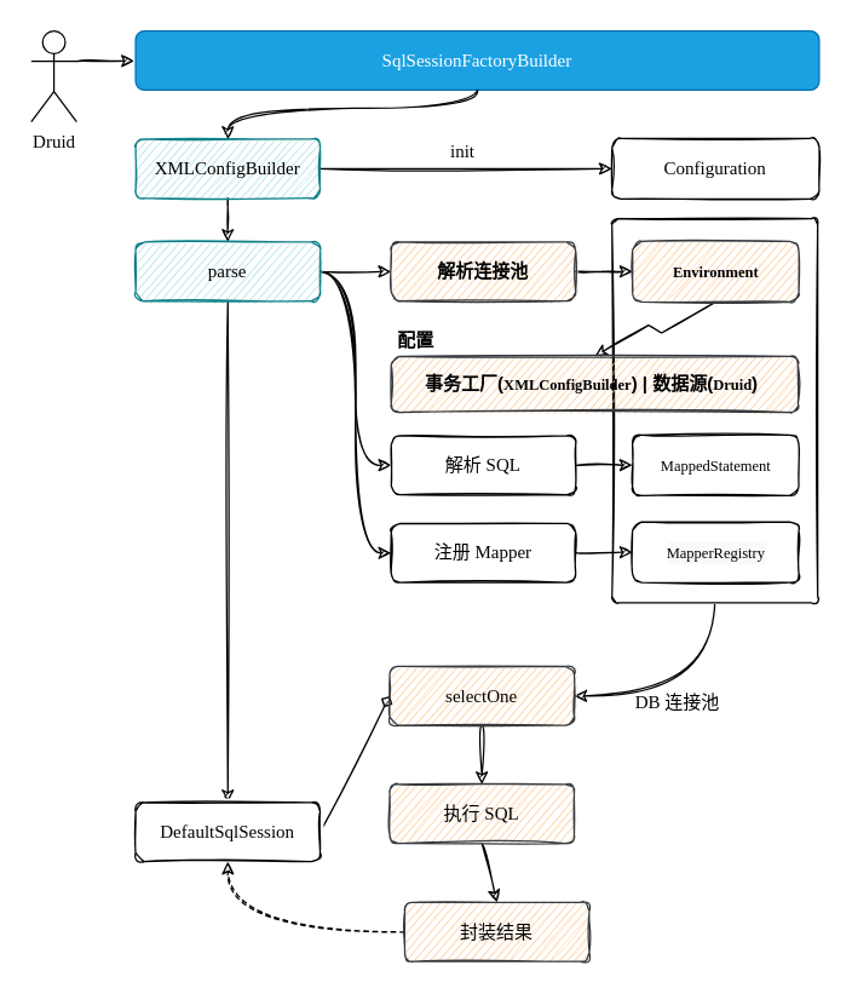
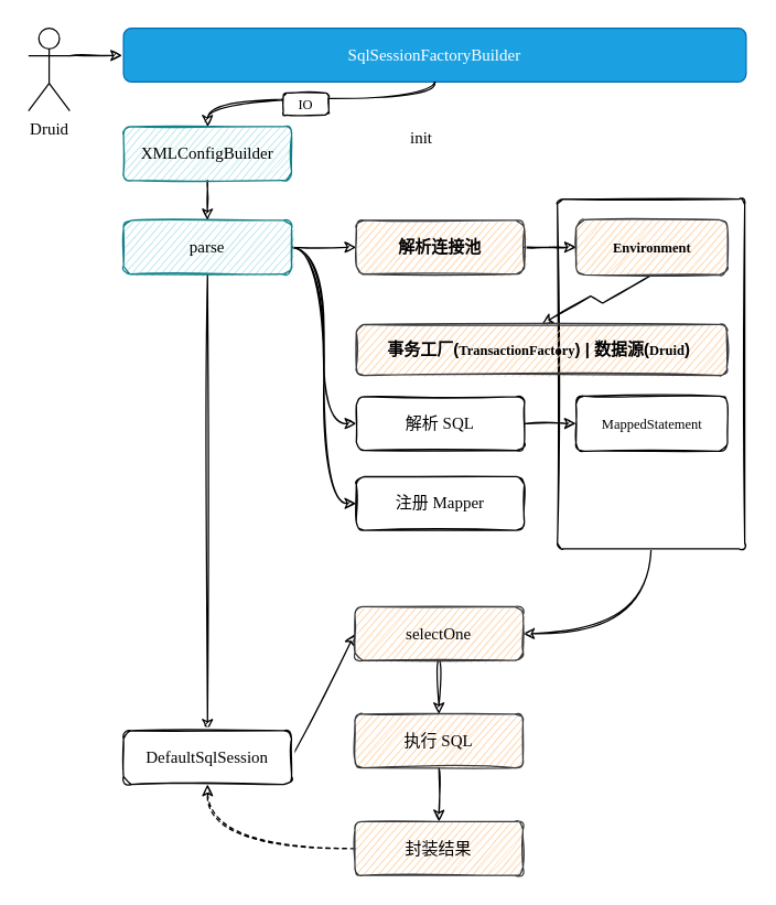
+ <mxCell id="7" value="IO" style="rounded=1;whiteSpace=wrap;html=1;shadow=0;labelBackgroundColor=none;sketch=1;fillStyle=auto;fontFamily=Comic Sans MS;fontSize=10;" vertex="1" parent="1"><mxGeometry x="205" y="67" width="33" height="16" as="geometry" /></mxCell>
- <mxCell id="3" style="edgeStyle=orthogonalEdgeStyle;rounded=0;orthogonalLoop=1;jettySize=auto;html=1;exitX=1;exitY=0.5;exitDx=0;exitDy=0;entryX=0;entryY=0.5;entryDx=0;entryDy=0;sketch=1;" edge="1" parent="1" source="5" target="8"><mxGeometry relative="1" as="geometry" /></mxCell>
- <mxCell id="8" value="Configuration" style="rounded=1;whiteSpace=wrap;html=1;shadow=0;sketch=1;fontFamily=Comic Sans MS;fillStyle=auto;" vertex="1" parent="1"><mxGeometry x="404" y="91" width="137" height="40" as="geometry" /></mxCell>
- <mxCell id="28" value="&lt;b&gt;配置&lt;/b&gt;" style="text;html=1;align=center;verticalAlign=middle;resizable=0;points=[];autosize=1;" vertex="1" parent="1"><mxGeometry x="257" y="216" width="34" height="18" as="geometry" /></mxCell>
- <mxCell id="27" value="事务工厂(&lt;font face=&quot;Comic Sans MS&quot; style=&quot;font-size: 10px&quot;&gt;XMLConfigBuilder&lt;/font&gt;) | 数据源(&lt;font face=&quot;Comic Sans MS&quot; style=&quot;font-size: 10px&quot;&gt;Druid&lt;/font&gt;)&amp;nbsp;" style="rounded=1;whiteSpace=wrap;html=1;fillColor=#ffcc99;strokeColor=#36393d;sketch=1;fontStyle=1" vertex="1" parent="1"><mxGeometry x="258" y="235" width="269" height="37" as="geometry" /></mxCell>
+ <mxCell id="27" value="事务工厂(&lt;font face=&quot;Comic Sans MS&quot; style=&quot;font-size: 10px&quot;&gt;TransactionFactory&lt;/font&gt;) | 数据源(&lt;font face=&quot;Comic Sans MS&quot; style=&quot;font-size: 10px&quot;&gt;Druid&lt;/font&gt;)&amp;nbsp;" style="rounded=1;whiteSpace=wrap;html=1;fillColor=#ffcc99;strokeColor=#36393d;sketch=1;fontStyle=1" vertex="1" parent="1"><mxGeometry x="258" y="235" width="269" height="37" as="geometry" /></mxCell>
- <mxCell id="12" value="&lt;pre style=&quot;background-color: rgb(255 , 255 , 255)&quot;&gt;&lt;pre style=&quot;background-color: rgb(248 , 249 , 250)&quot;&gt;&lt;font face=&quot;Comic Sans MS&quot; style=&quot;font-size: 10px&quot;&gt;MapperRegistry&lt;/font&gt;&lt;/pre&gt;&lt;/pre&gt;" style="rounded=1;whiteSpace=wrap;html=1;shadow=0;sketch=1;fontFamily=Comic Sans MS;fillStyle=auto;" vertex="1" parent="1"><mxGeometry x="417.5" y="344.5" width="110" height="40" as="geometry" /></mxCell>
- <mxCell id="25" style="rounded=0;sketch=1;orthogonalLoop=1;jettySize=auto;html=1;exitX=1;exitY=0.5;exitDx=0;exitDy=0;entryX=0;entryY=0.5;entryDx=0;entryDy=0;" edge="1" parent="1" source="26" target="12"><mxGeometry relative="1" as="geometry" /></mxCell>
- <mxCell id="33" value="&lt;font face=&quot;Comic Sans MS&quot;&gt;DB 连接池&lt;/font&gt;" style="text;html=1;align=center;verticalAlign=middle;resizable=0;points=[];autosize=1;" vertex="1" parent="1"><mxGeometry x="414" y="454" width="66" height="19" as="geometry" /></mxCell>
- <mxCell id="29" style="edgeStyle=none;rounded=0;sketch=1;orthogonalLoop=1;jettySize=auto;html=1;exitX=1;exitY=0.5;exitDx=0;exitDy=0;entryX=0;entryY=0.5;entryDx=0;entryDy=0;endArrow=diamond;" edge="1" parent="1" source="30" target="32"><mxGeometry relative="1" as="geometry" /></mxCell>
+ <mxCell id="29" style="edgeStyle=none;rounded=0;sketch=1;orthogonalLoop=1;jettySize=auto;html=1;exitX=1;exitY=0.5;exitDx=0;exitDy=0;entryX=0;entryY=0.5;entryDx=0;entryDy=0;" edge="1" parent="1" source="30" target="32"><mxGeometry relative="1" as="geometry" /></mxCell>
- <mxCell id="37" value="封装结果" style="rounded=1;whiteSpace=wrap;html=1;shadow=0;sketch=1;fontFamily=Comic Sans MS;fillStyle=auto;fillColor=#ffcc99;strokeColor=#36393d;" vertex="1" parent="1"><mxGeometry x="267" y="596" width="122" height="39" as="geometry" /></mxCell>
+ <mxCell id="37" value="封装结果" style="rounded=1;whiteSpace=wrap;html=1;shadow=0;sketch=1;fontFamily=Comic Sans MS;fillStyle=auto;fillColor=#ffcc99;strokeColor=#36393d;" vertex="1" parent="1"><mxGeometry x="257" y="596" width="122" height="39" as="geometry" /></mxCell>
